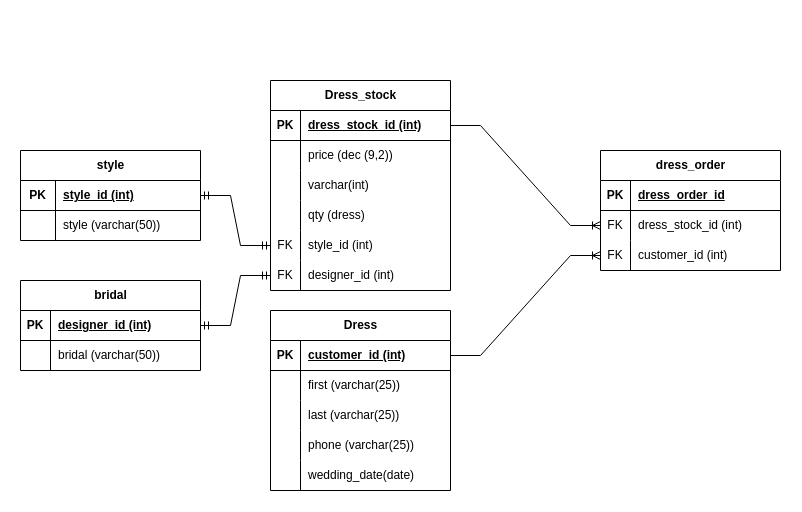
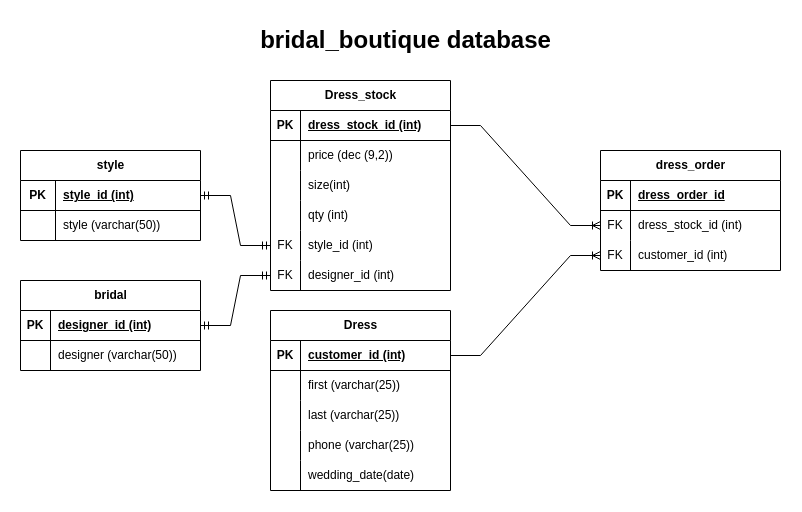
+ <mxCell id="65" value="bridal_boutique database" style="text;strokeColor=none;fillColor=none;html=1;fontSize=24;fontStyle=1;verticalAlign=middle;align=center;" vertex="1" parent="1"><mxGeometry x="240" y="20" width="330" height="40" as="geometry" /></mxCell>
- <mxCell id="27" value="varchar(int)&lt;span style=&quot;white-space: pre;&quot;&gt;&#09;&lt;/span&gt;&lt;span style=&quot;white-space: pre;&quot;&gt;&#09;&lt;/span&gt;&lt;span style=&quot;white-space: pre;&quot;&gt;&#09;&lt;/span&gt;&lt;span style=&quot;white-space: pre;&quot;&gt;&#09;&lt;/span&gt;&lt;span style=&quot;white-space: pre;&quot;&gt;&#09;&lt;/span&gt;" style="shape=partialRectangle;connectable=0;fillColor=none;top=0;left=0;bottom=0;right=0;align=left;spacingLeft=6;overflow=hidden;whiteSpace=wrap;html=1;" vertex="1" parent="25"><mxGeometry x="30" width="150" height="30" as="geometry"><mxRectangle width="150" height="30" as="alternateBounds" /></mxGeometry></mxCell>
+ <mxCell id="27" value="size(int)&lt;span style=&quot;white-space: pre;&quot;&gt;&#09;&lt;/span&gt;&lt;span style=&quot;white-space: pre;&quot;&gt;&#09;&lt;/span&gt;&lt;span style=&quot;white-space: pre;&quot;&gt;&#09;&lt;/span&gt;&lt;span style=&quot;white-space: pre;&quot;&gt;&#09;&lt;/span&gt;&lt;span style=&quot;white-space: pre;&quot;&gt;&#09;&lt;/span&gt;" style="shape=partialRectangle;connectable=0;fillColor=none;top=0;left=0;bottom=0;right=0;align=left;spacingLeft=6;overflow=hidden;whiteSpace=wrap;html=1;" vertex="1" parent="25"><mxGeometry x="30" width="150" height="30" as="geometry"><mxRectangle width="150" height="30" as="alternateBounds" /></mxGeometry></mxCell>
- <mxCell id="30" value="qty (dress)" style="shape=partialRectangle;connectable=0;fillColor=none;top=0;left=0;bottom=0;right=0;align=left;spacingLeft=6;overflow=hidden;whiteSpace=wrap;html=1;" vertex="1" parent="28"><mxGeometry x="30" width="150" height="30" as="geometry"><mxRectangle width="150" height="30" as="alternateBounds" /></mxGeometry></mxCell>
+ <mxCell id="30" value="qty (int)" style="shape=partialRectangle;connectable=0;fillColor=none;top=0;left=0;bottom=0;right=0;align=left;spacingLeft=6;overflow=hidden;whiteSpace=wrap;html=1;" vertex="1" parent="28"><mxGeometry x="30" width="150" height="30" as="geometry"><mxRectangle width="150" height="30" as="alternateBounds" /></mxGeometry></mxCell>
- <mxCell id="54" value="bridal (varchar(50))" style="shape=partialRectangle;connectable=0;fillColor=none;top=0;left=0;bottom=0;right=0;align=left;spacingLeft=6;overflow=hidden;whiteSpace=wrap;html=1;" vertex="1" parent="52"><mxGeometry x="30" width="150" height="30" as="geometry"><mxRectangle width="150" height="30" as="alternateBounds" /></mxGeometry></mxCell>
+ <mxCell id="54" value="designer (varchar(50))" style="shape=partialRectangle;connectable=0;fillColor=none;top=0;left=0;bottom=0;right=0;align=left;spacingLeft=6;overflow=hidden;whiteSpace=wrap;html=1;" vertex="1" parent="52"><mxGeometry x="30" width="150" height="30" as="geometry"><mxRectangle width="150" height="30" as="alternateBounds" /></mxGeometry></mxCell>
